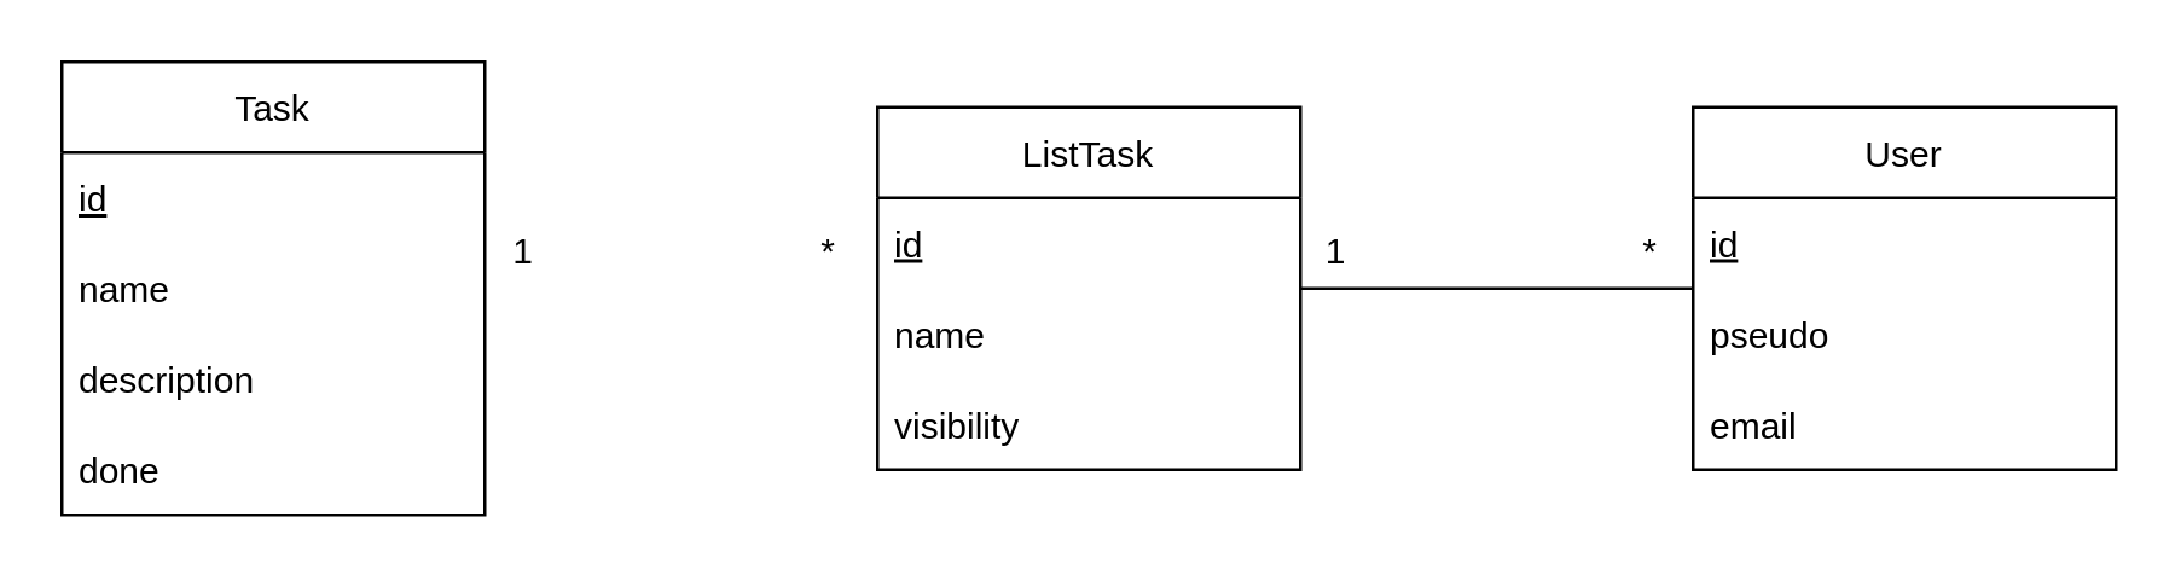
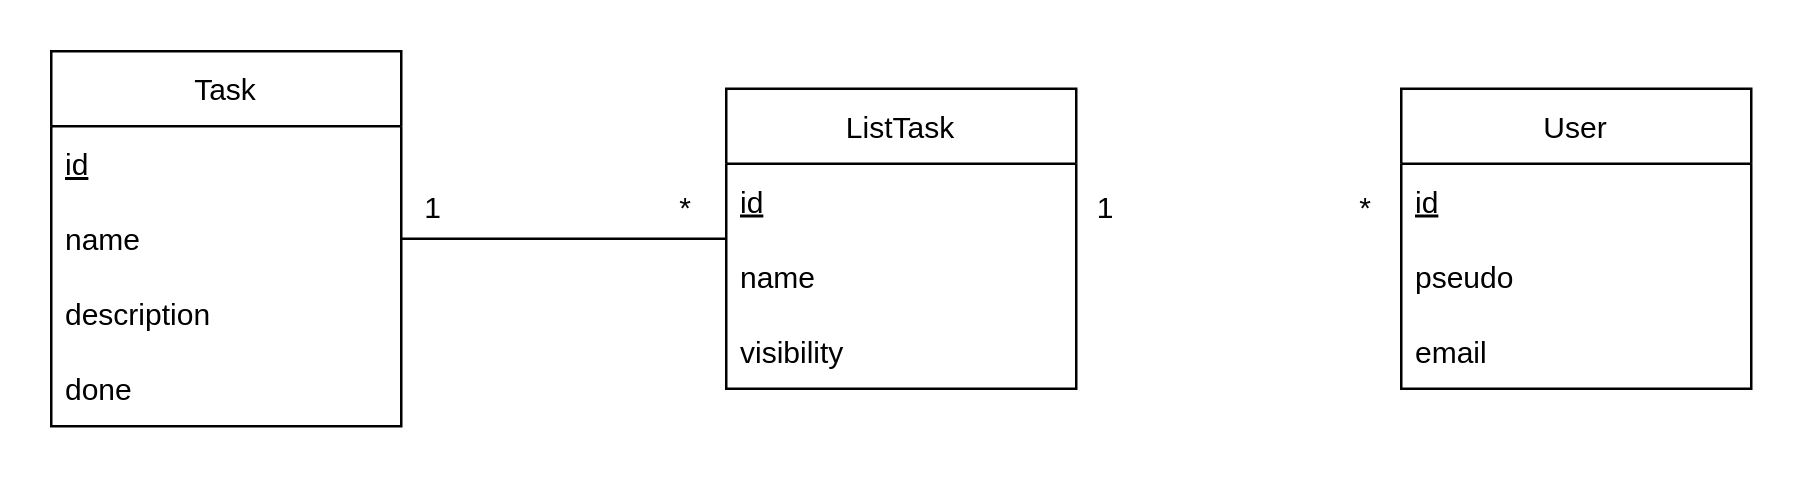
+ <mxCell id="15" value="" style="endArrow=none;html=1;rounded=0;" edge="1" parent="1" source="6" target="2"><mxGeometry width="50" height="50" relative="1" as="geometry"><mxPoint x="350" y="130" as="sourcePoint" /><mxPoint x="400" y="80" as="targetPoint" /></mxGeometry></mxCell>
- <mxCell id="16" value="" style="endArrow=none;html=1;rounded=0;" edge="1" parent="1" source="11" target="2"><mxGeometry width="50" height="50" relative="1" as="geometry"><mxPoint x="350" y="130" as="sourcePoint" /><mxPoint x="400" y="80" as="targetPoint" /></mxGeometry></mxCell>
